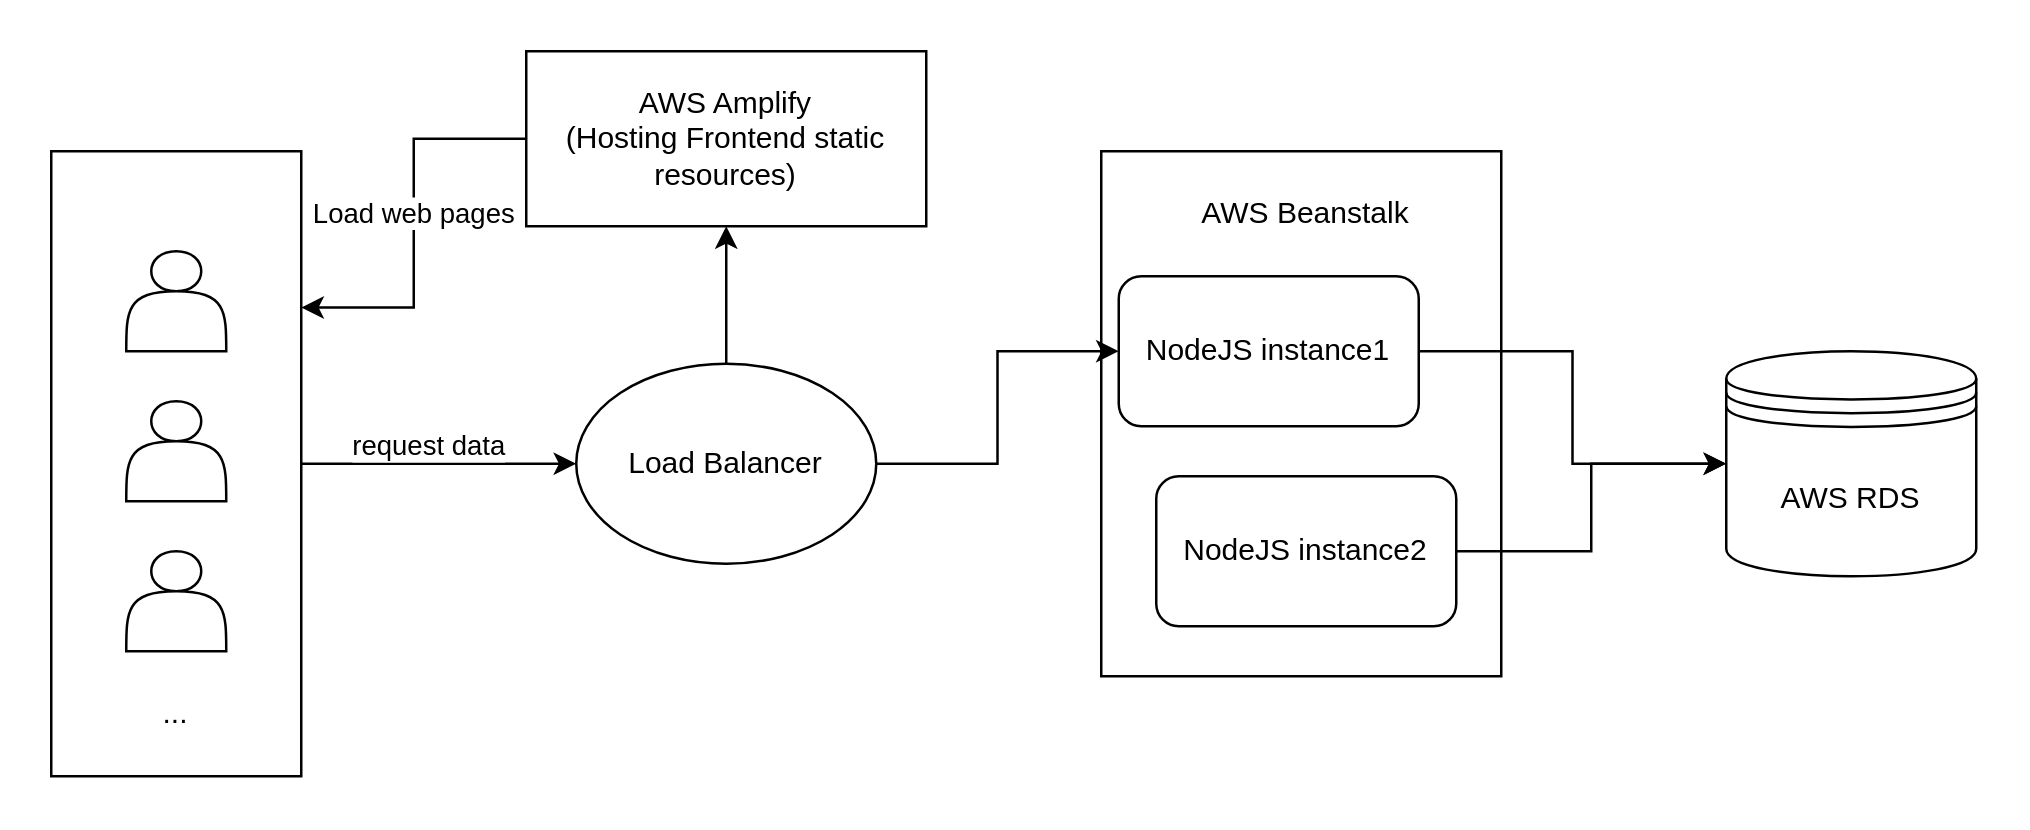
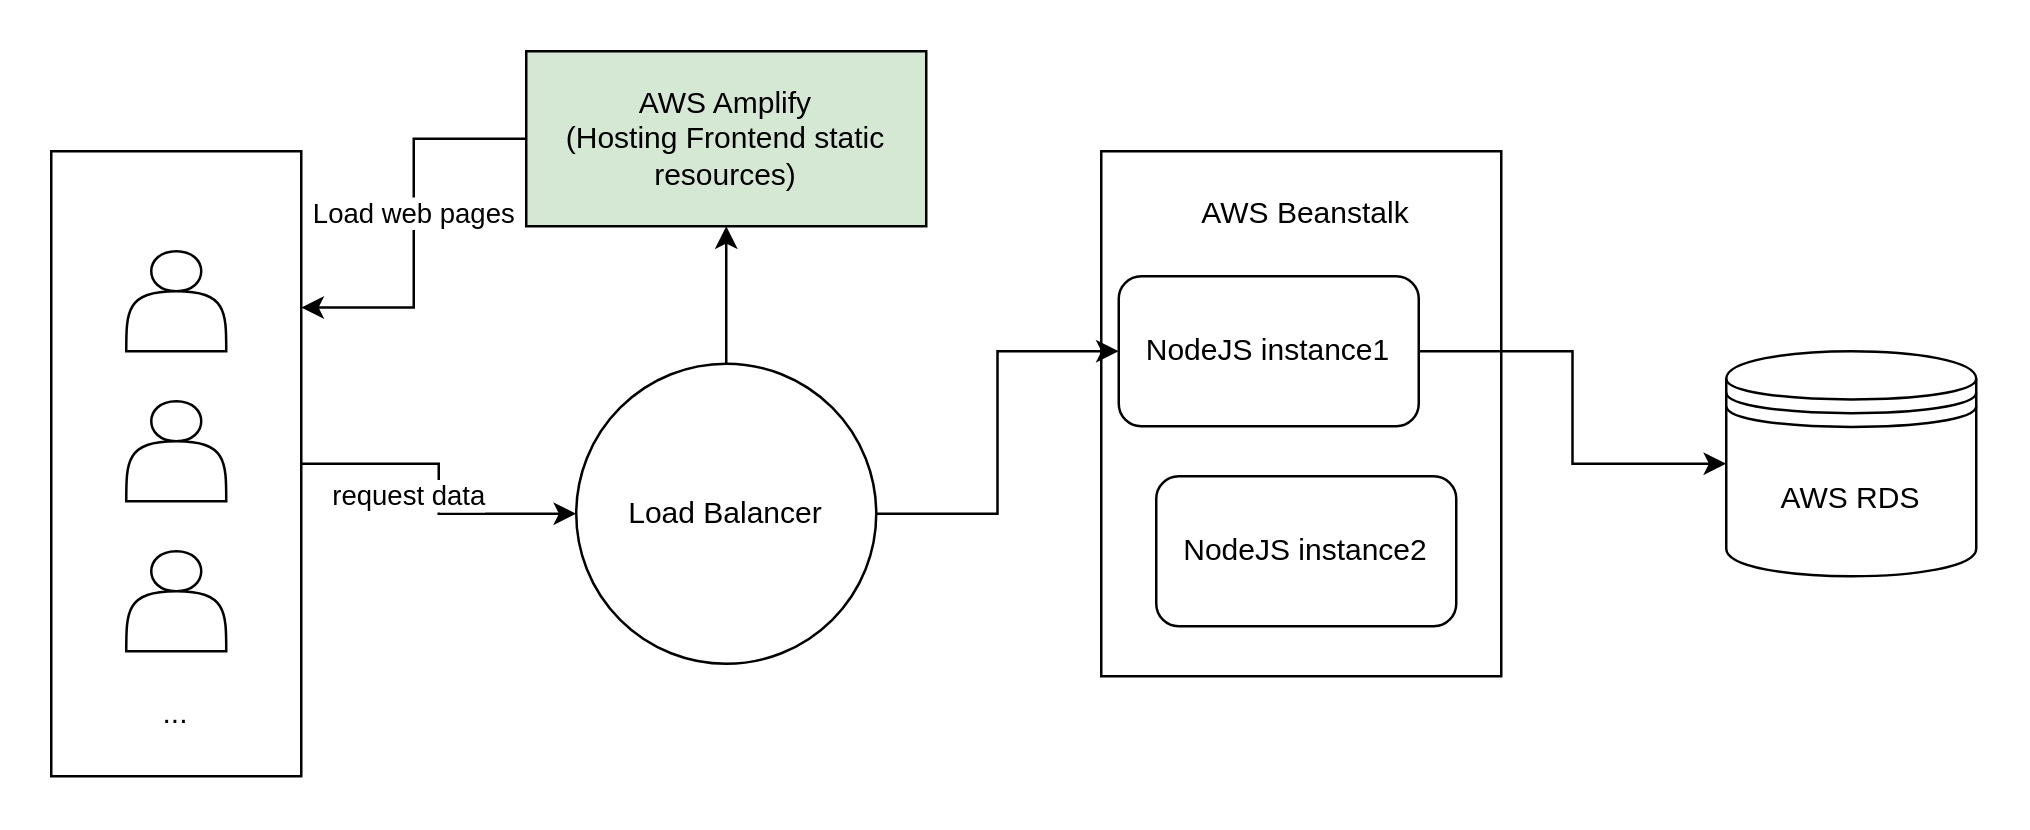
- <mxCell id="4" value="AWS Amplify&lt;br&gt;(Hosting Frontend static resources)" style="rounded=0;whiteSpace=wrap;html=1;" vertex="1" parent="1"><mxGeometry x="210" y="20" width="160" height="70" as="geometry" /></mxCell>
+ <mxCell id="4" value="AWS Amplify&lt;br&gt;(Hosting Frontend static resources)" style="rounded=0;whiteSpace=wrap;html=1;fillColor=#d5e8d4;" vertex="1" parent="1"><mxGeometry x="210" y="20" width="160" height="70" as="geometry" /></mxCell>
- <mxCell id="21" value="Load Balancer" style="ellipse;whiteSpace=wrap;html=1;" vertex="1" parent="1"><mxGeometry x="230" y="145" width="120" height="80" as="geometry" /></mxCell>
+ <mxCell id="21" value="Load Balancer" style="ellipse;whiteSpace=wrap;html=1;" vertex="1" parent="1"><mxGeometry x="230" y="145" width="120" height="120" as="geometry" /></mxCell>
- <mxCell id="12" style="edgeStyle=orthogonalEdgeStyle;rounded=0;orthogonalLoop=1;jettySize=auto;html=1;" edge="1" parent="1" source="8" target="10"><mxGeometry relative="1" as="geometry" /></mxCell>
